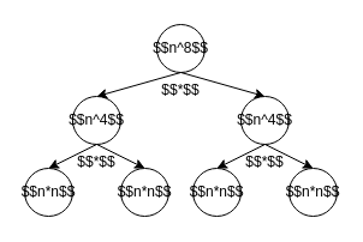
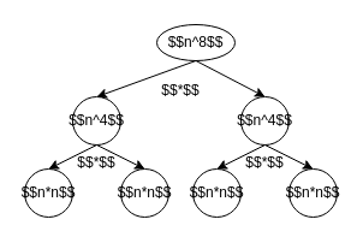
- <mxCell id="2" value="$$n^8$$" style="ellipse;whiteSpace=wrap;html=1;aspect=fixed;" vertex="1" parent="1"><mxGeometry x="130" y="20" width="40" height="40" as="geometry" /></mxCell>
+ <mxCell id="2" value="$$n^8$$" style="ellipse;whiteSpace=wrap;html=1;aspect=fixed;" vertex="1" parent="1"><mxGeometry x="130" y="20" width="65" height="30" as="geometry" /></mxCell>
